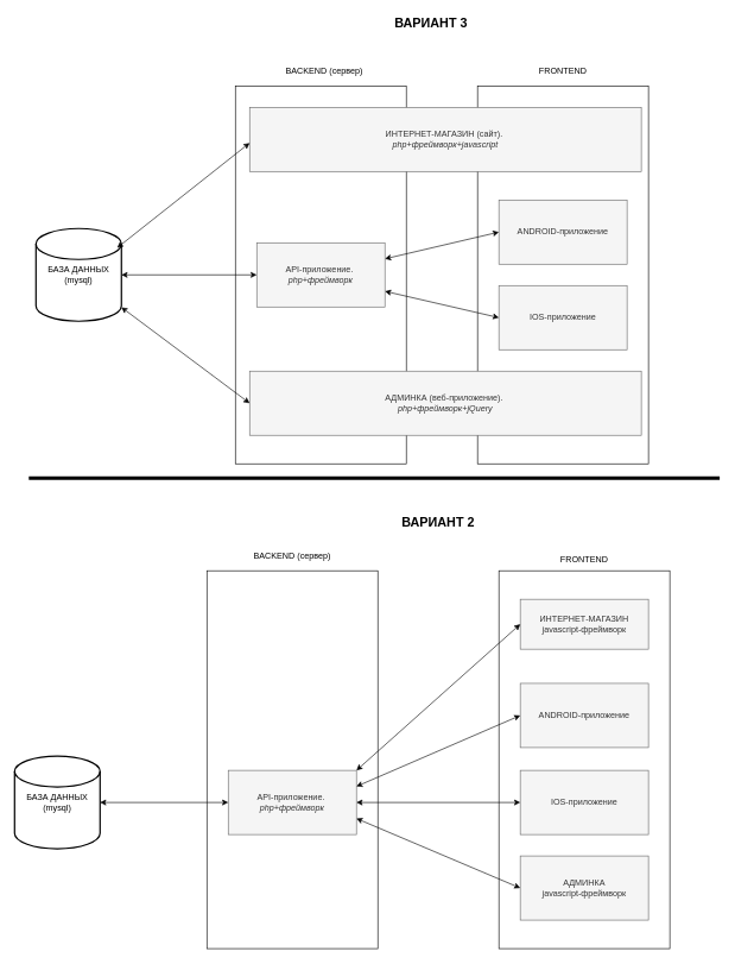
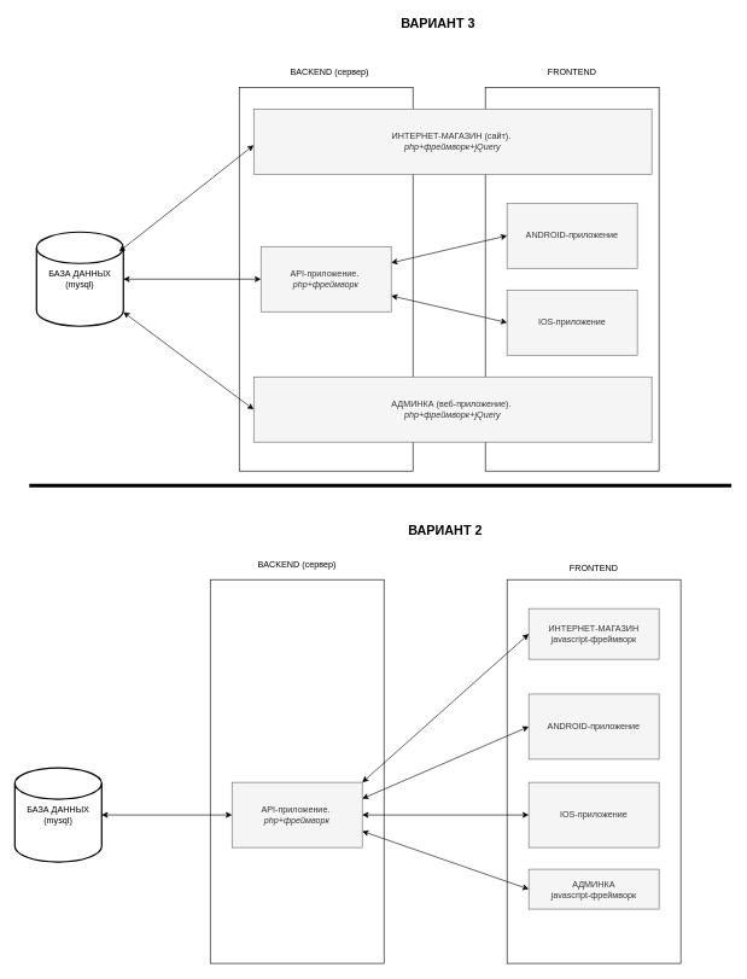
- <mxCell id="8" value="ИНТЕРНЕТ-МАГАЗИН (сайт).&amp;nbsp;&lt;br&gt;&lt;i&gt;php+фреймворк+javascript&lt;/i&gt;" style="rounded=0;whiteSpace=wrap;html=1;strokeWidth=1;fillColor=#f5f5f5;strokeColor=#666666;fontColor=#333333;" vertex="1" parent="1"><mxGeometry x="350" y="150" width="550" height="90" as="geometry" /></mxCell>
+ <mxCell id="8" value="ИНТЕРНЕТ-МАГАЗИН (сайт).&amp;nbsp;&lt;br&gt;&lt;i&gt;php+фреймворк+jQuery&lt;/i&gt;" style="rounded=0;whiteSpace=wrap;html=1;strokeWidth=1;fillColor=#f5f5f5;strokeColor=#666666;fontColor=#333333;" vertex="1" parent="1"><mxGeometry x="350" y="150" width="550" height="90" as="geometry" /></mxCell>
- <mxCell id="30" value="АДМИНКА&lt;br&gt;javascript-фреймворк" style="rounded=0;whiteSpace=wrap;html=1;strokeWidth=1;fillColor=#f5f5f5;strokeColor=#666666;fontColor=#333333;" vertex="1" parent="1"><mxGeometry x="730" y="1200" width="180" height="90" as="geometry" /></mxCell>
+ <mxCell id="30" value="АДМИНКА&lt;br&gt;javascript-фреймворк" style="rounded=0;whiteSpace=wrap;html=1;strokeWidth=1;fillColor=#f5f5f5;strokeColor=#666666;fontColor=#333333;" vertex="1" parent="1"><mxGeometry x="730" y="1200" width="180" height="55" as="geometry" /></mxCell>
